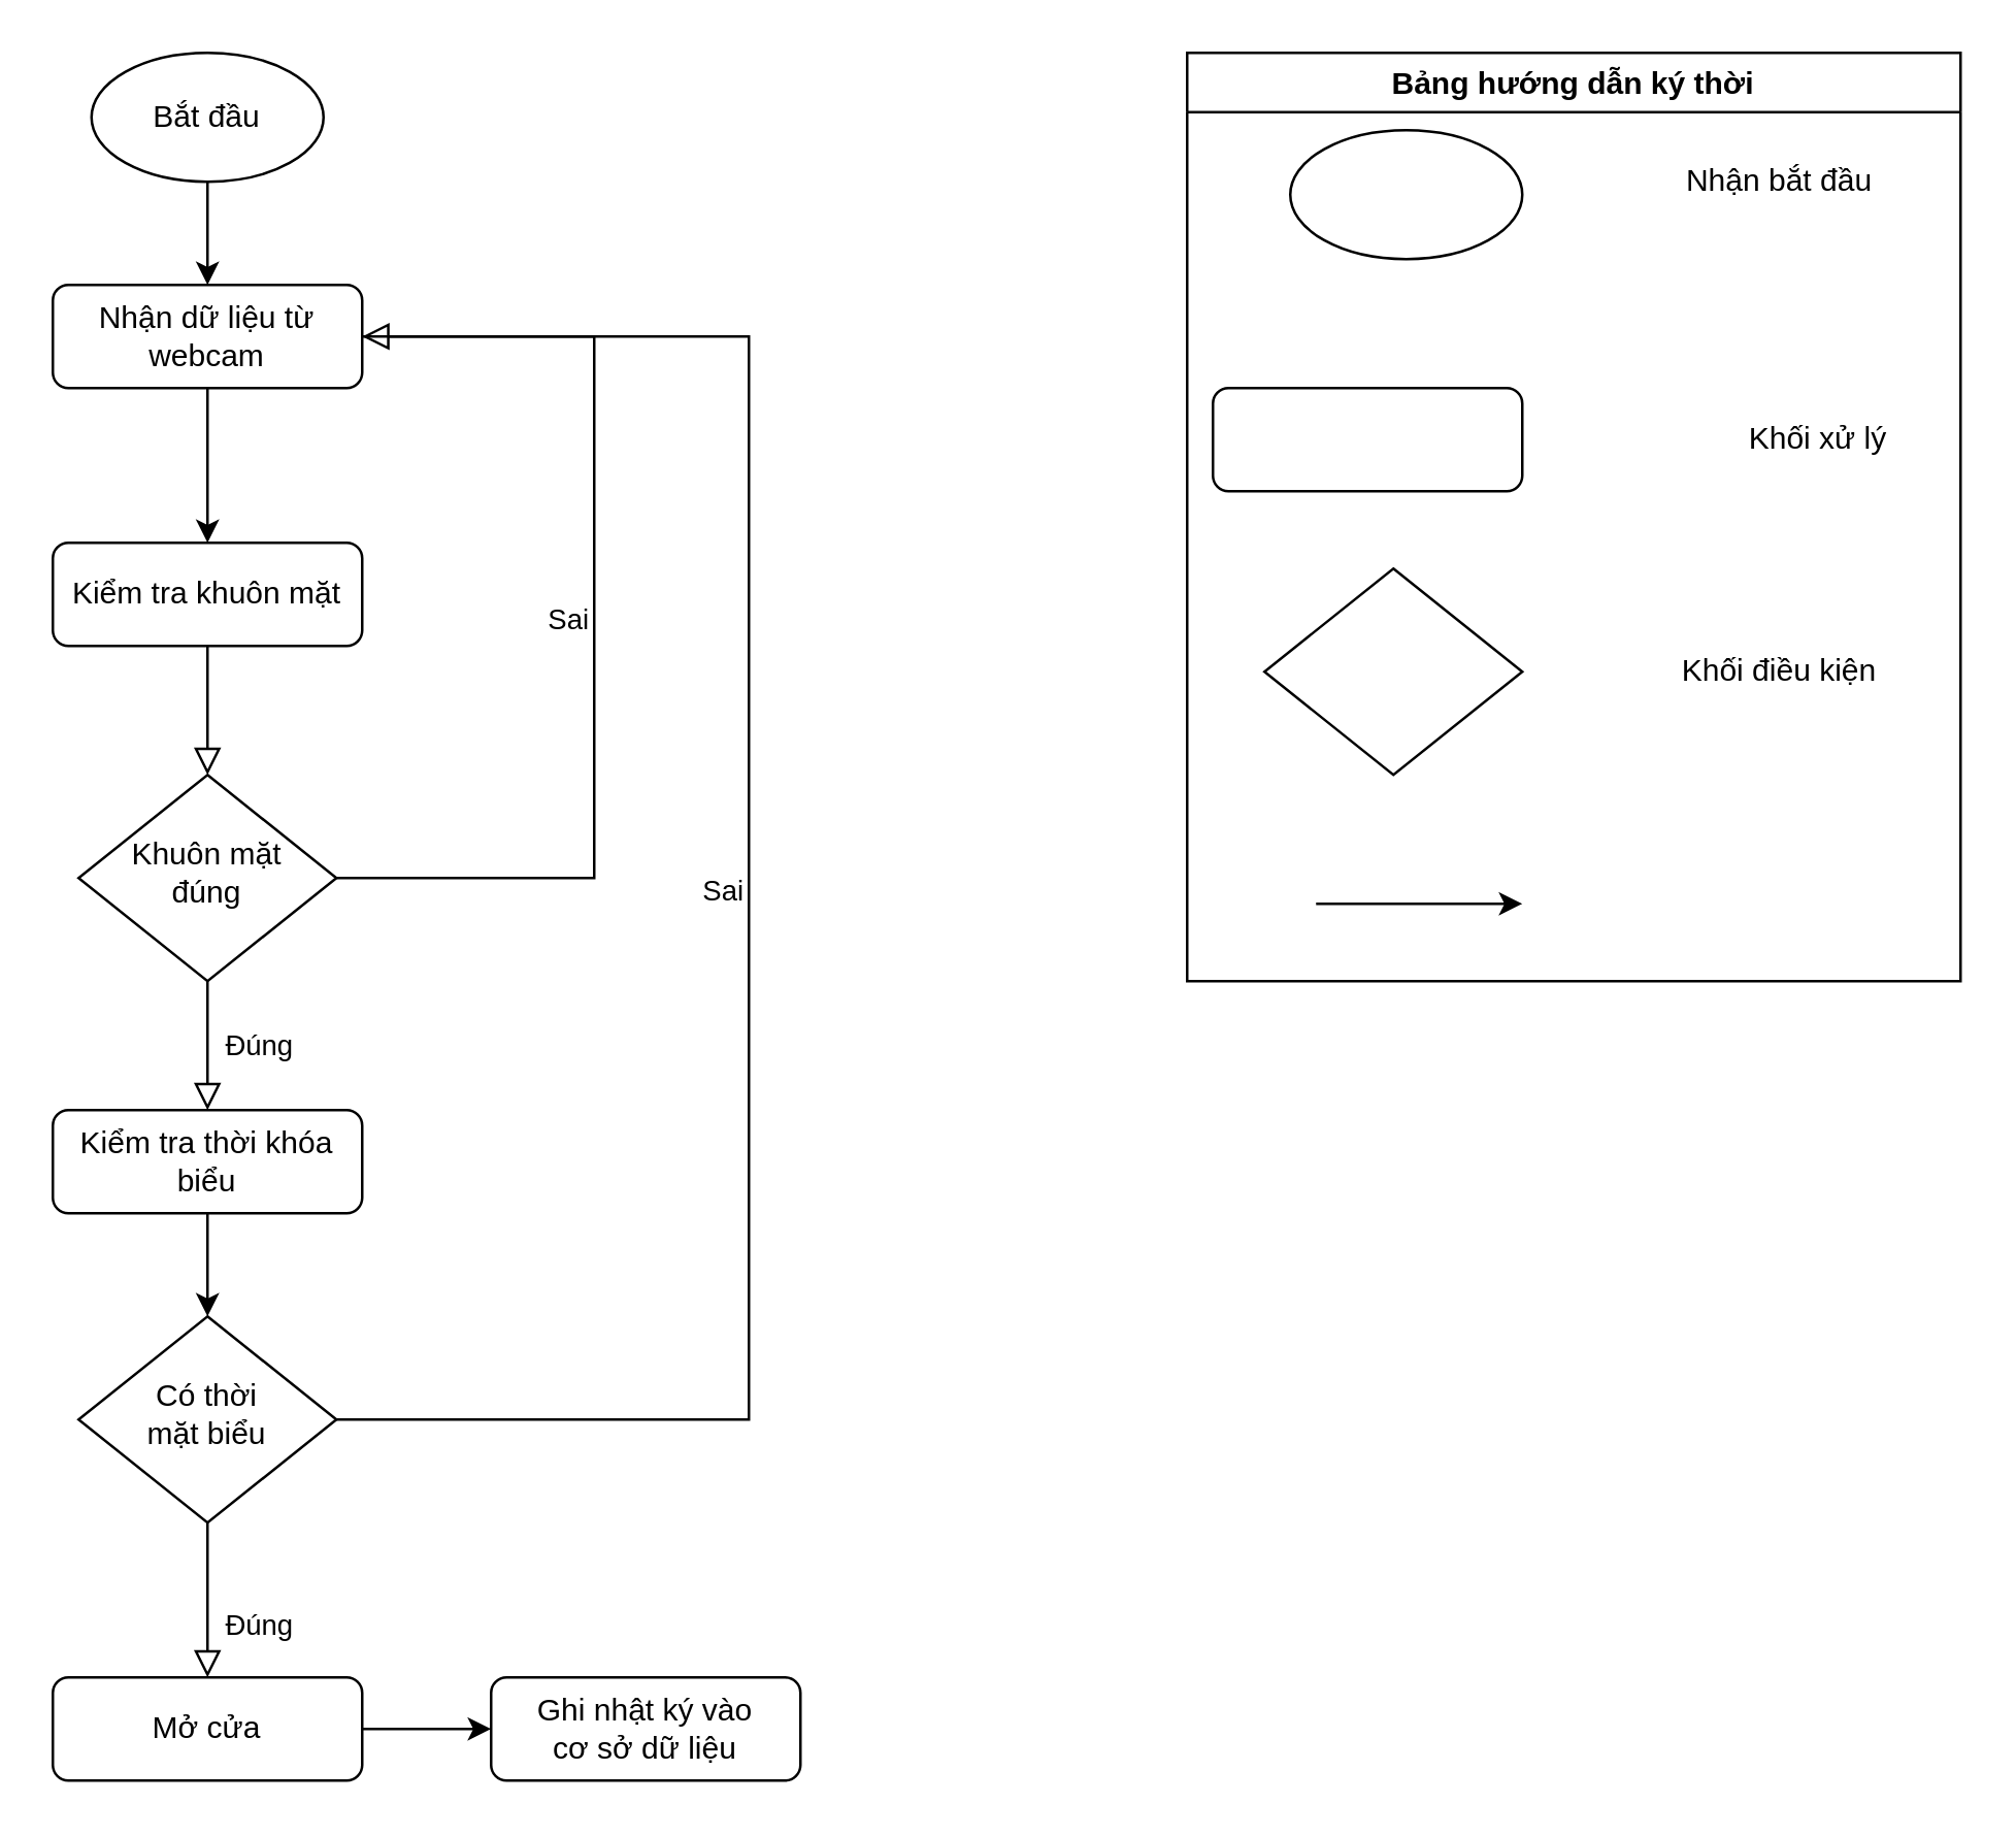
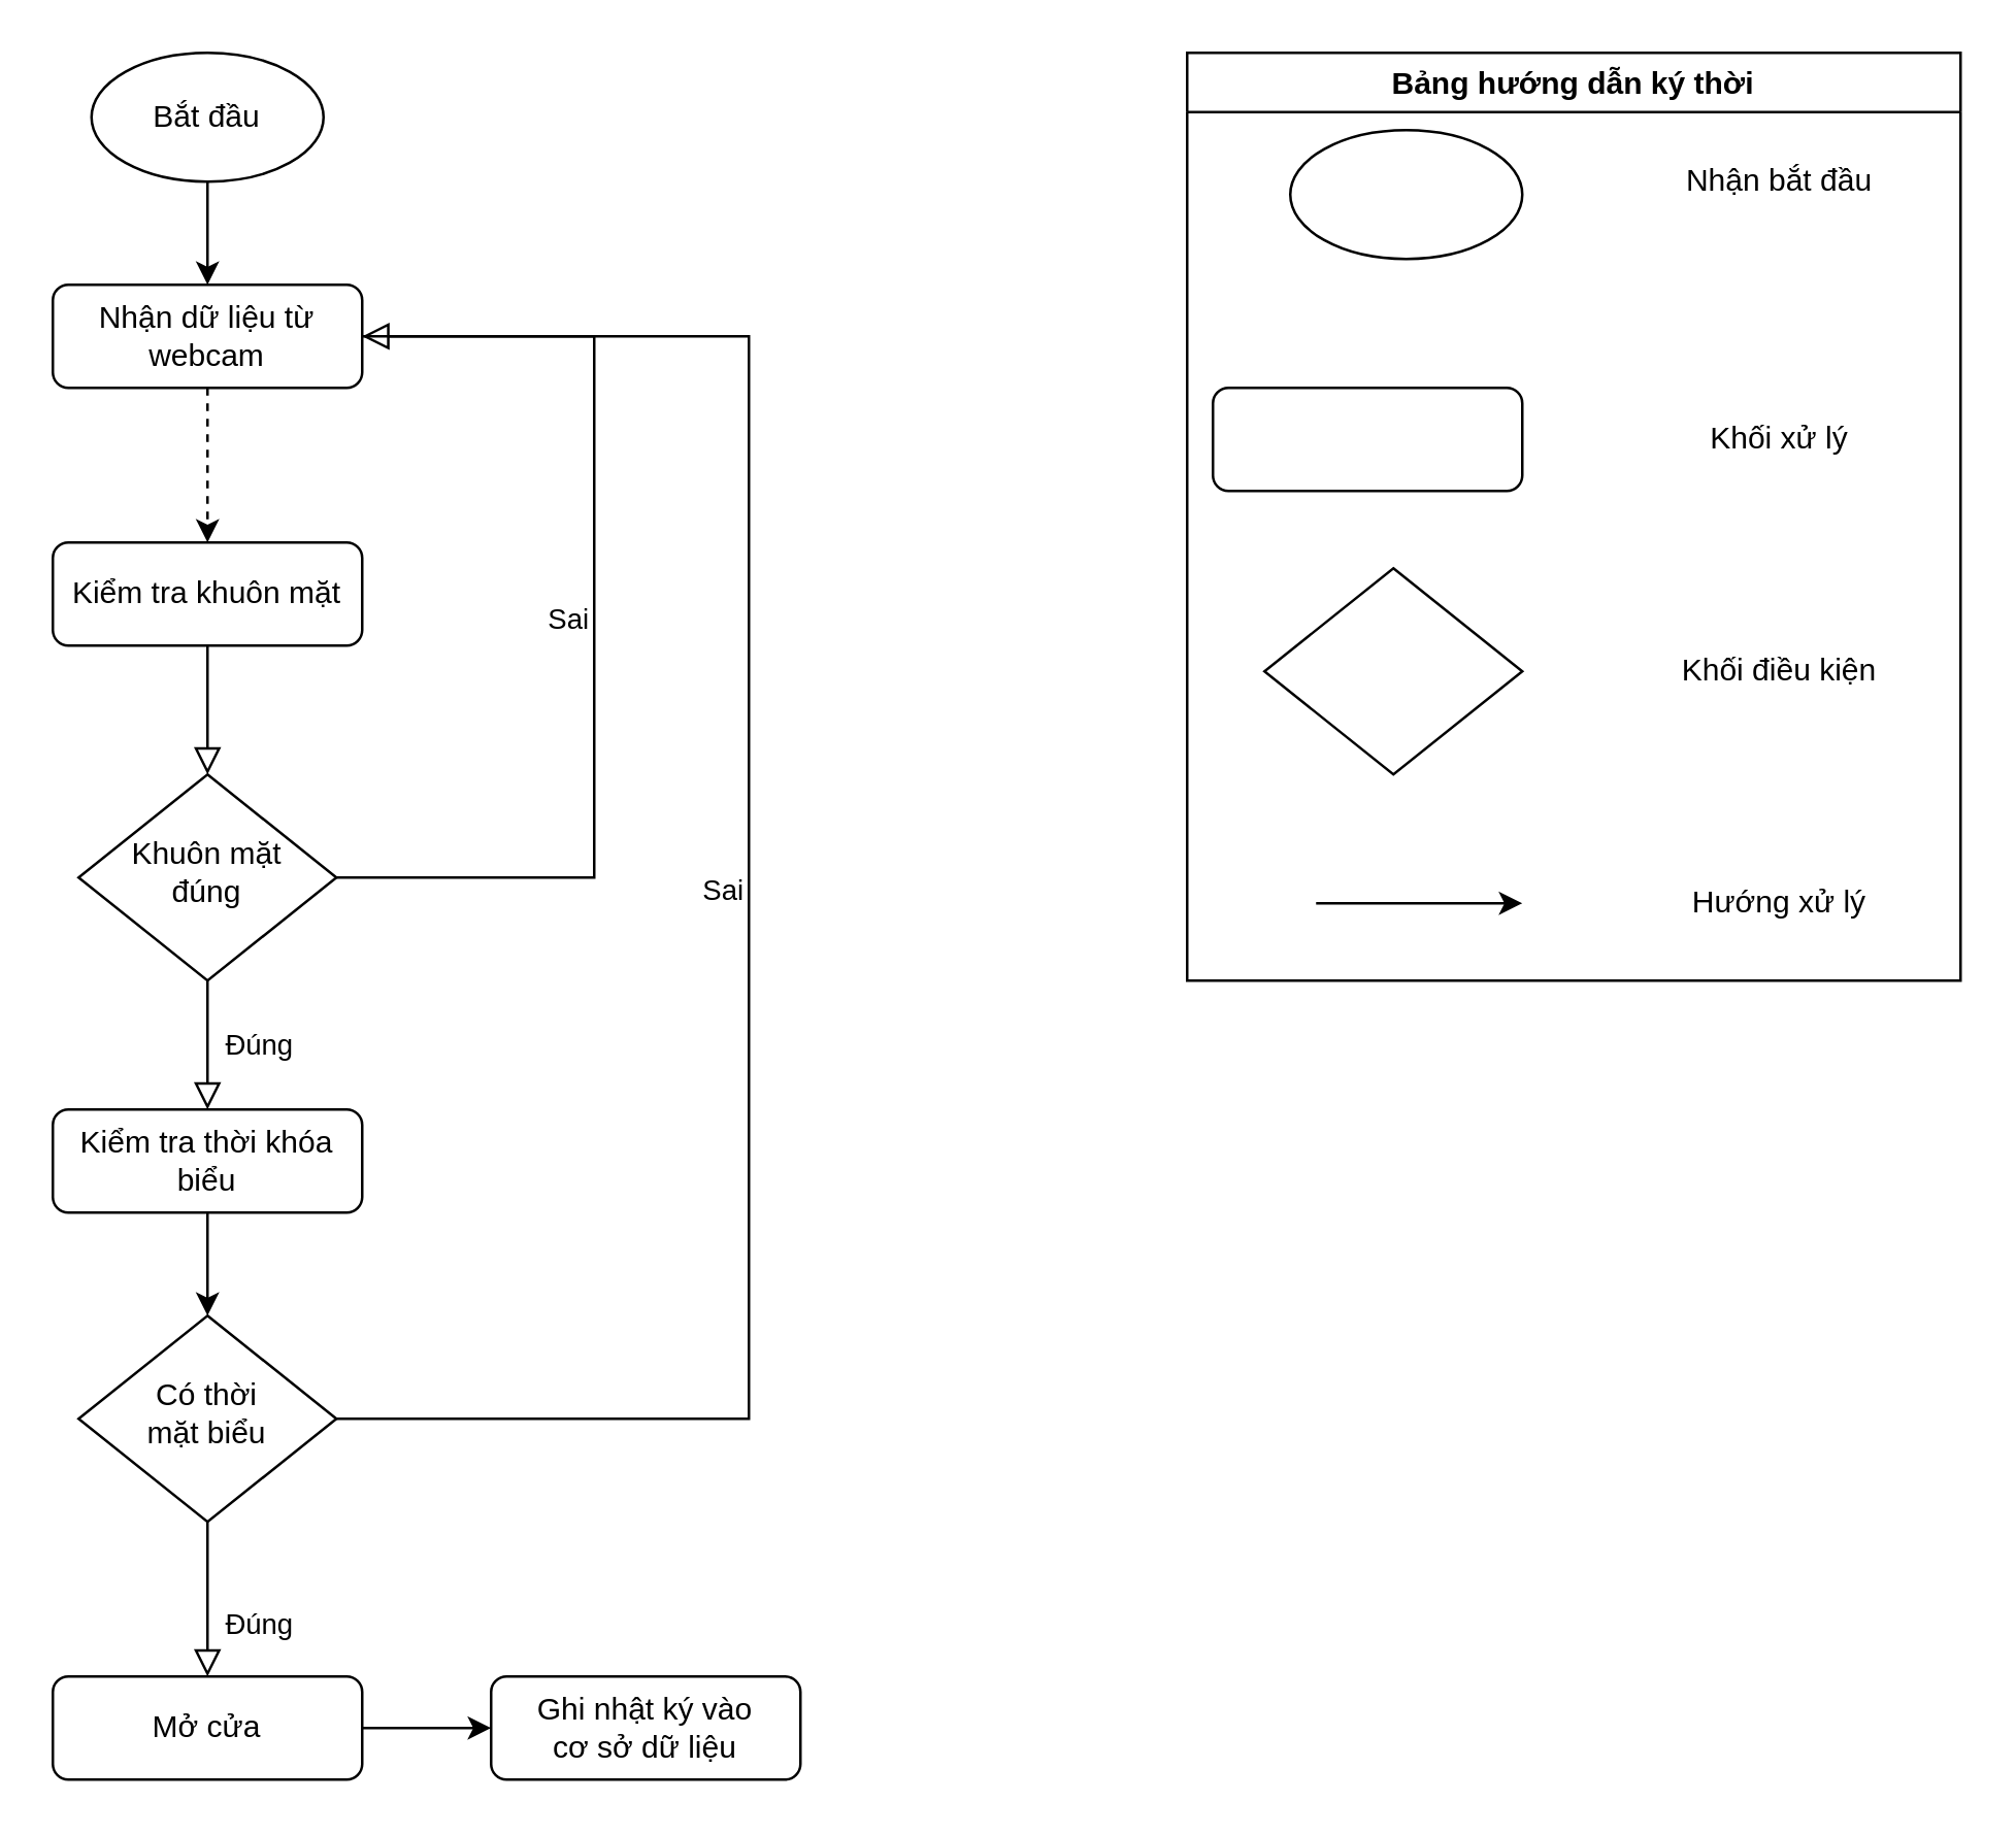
- <mxCell id="22" value="Khối xử lý" style="text;html=1;strokeColor=none;fillColor=none;align=center;verticalAlign=middle;whiteSpace=wrap;rounded=0;" vertex="1" parent="1"><mxGeometry x="655" y="160" width="100" height="20" as="geometry" /></mxCell>
+ <mxCell id="22" value="Khối xử lý" style="text;html=1;strokeColor=none;fillColor=none;align=center;verticalAlign=middle;whiteSpace=wrap;rounded=0;" vertex="1" parent="1"><mxGeometry x="640" y="160" width="100" height="20" as="geometry" /></mxCell>
- <mxCell id="12" style="edgeStyle=orthogonalEdgeStyle;rounded=0;orthogonalLoop=1;jettySize=auto;html=1;entryX=0.5;entryY=0;entryDx=0;entryDy=0;" edge="1" parent="1" source="13" target="3"><mxGeometry relative="1" as="geometry" /></mxCell>
+ <mxCell id="12" style="edgeStyle=orthogonalEdgeStyle;rounded=0;orthogonalLoop=1;jettySize=auto;html=1;entryX=0.5;entryY=0;entryDx=0;entryDy=0;dashed=1;" edge="1" parent="1" source="13" target="3"><mxGeometry relative="1" as="geometry" /></mxCell>
+ <mxCell id="25" value="Hướng xử lý" style="text;html=1;strokeColor=none;fillColor=none;align=center;verticalAlign=middle;whiteSpace=wrap;rounded=0;" vertex="1" parent="1"><mxGeometry x="640" y="340" width="100" height="20" as="geometry" /></mxCell>
